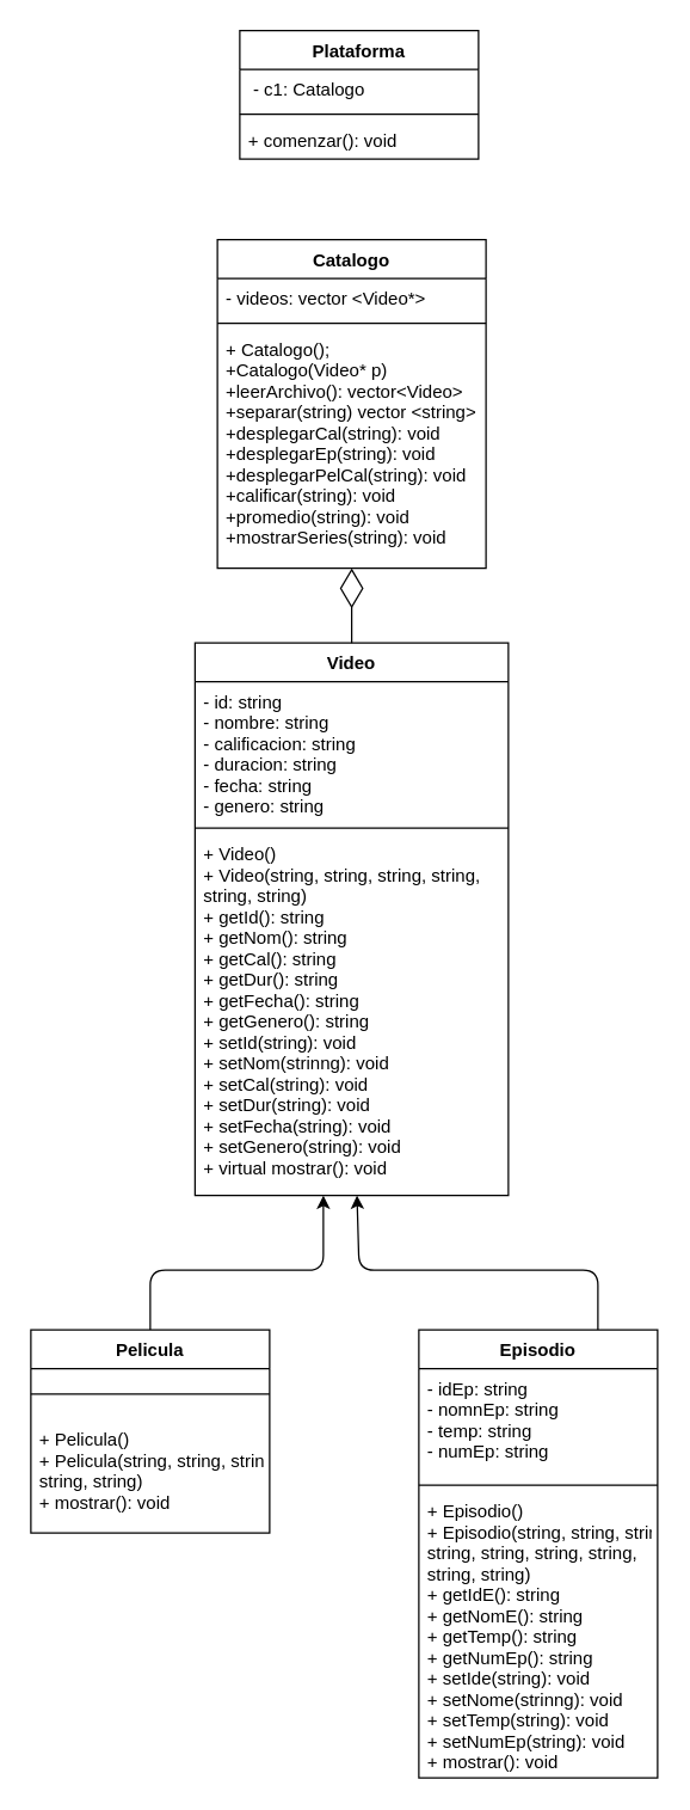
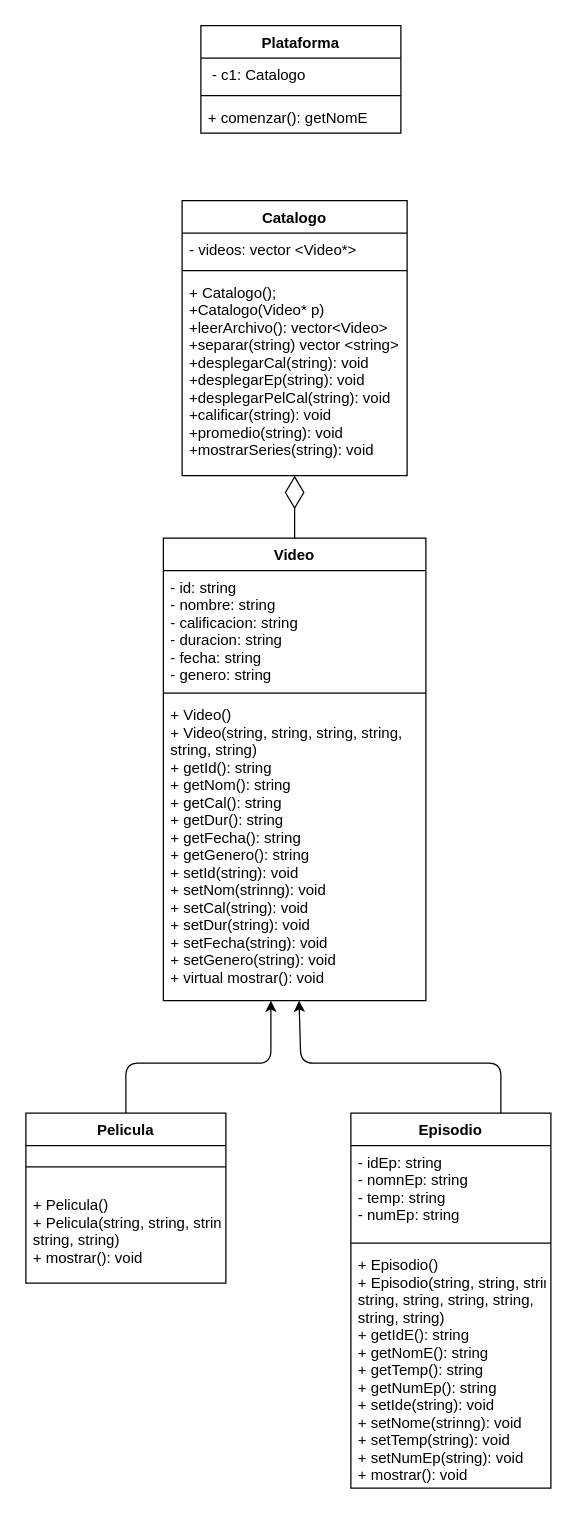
- <mxCell id="22" value="+ comenzar(): void" style="text;strokeColor=none;fillColor=none;align=left;verticalAlign=top;spacingLeft=4;spacingRight=4;overflow=hidden;rotatable=0;points=[[0,0.5],[1,0.5]];portConstraint=eastwest;" parent="19" vertex="1"><mxGeometry y="60" width="160" height="26" as="geometry" /></mxCell>
+ <mxCell id="22" value="+ comenzar(): getNomE" style="text;strokeColor=none;fillColor=none;align=left;verticalAlign=top;spacingLeft=4;spacingRight=4;overflow=hidden;rotatable=0;points=[[0,0.5],[1,0.5]];portConstraint=eastwest;" parent="19" vertex="1"><mxGeometry y="60" width="160" height="26" as="geometry" /></mxCell>
